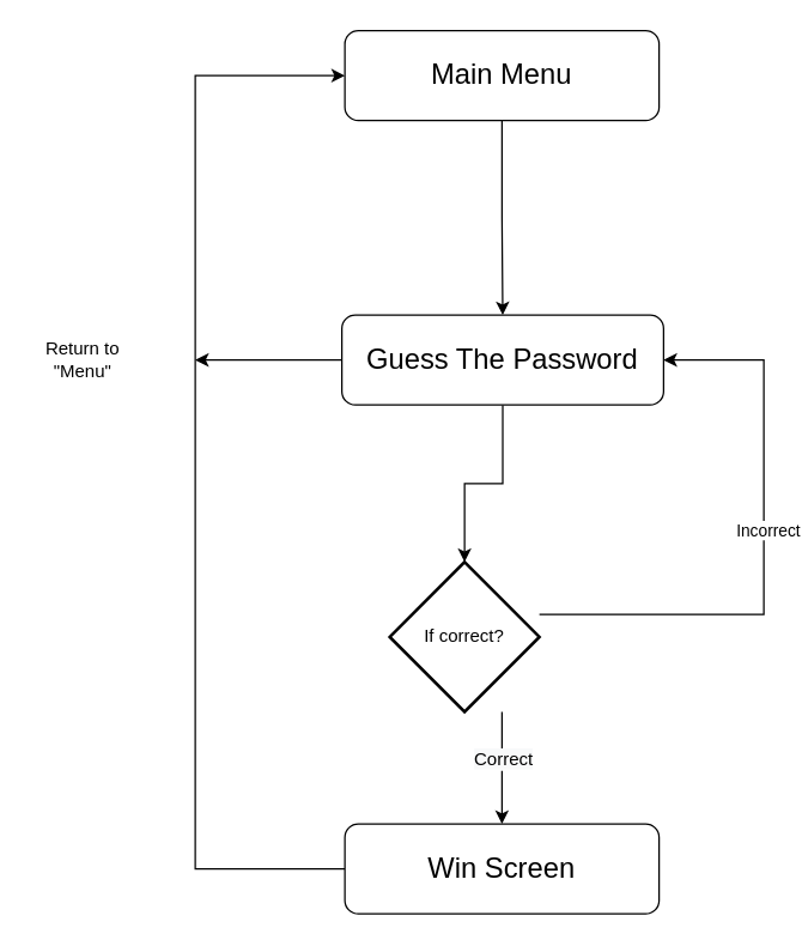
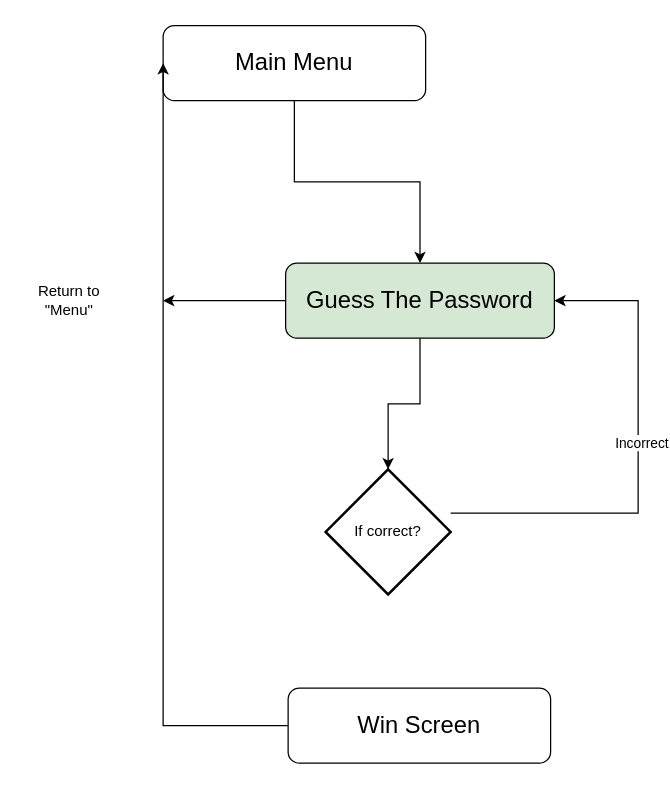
- <mxCell id="3" value="&lt;font style=&quot;font-size: 19px&quot;&gt;Main Menu&lt;/font&gt;" style="rounded=1;whiteSpace=wrap;html=1;" vertex="1" parent="1"><mxGeometry x="230" y="20" width="210" height="60" as="geometry" /></mxCell>
+ <mxCell id="3" value="&lt;font style=&quot;font-size: 19px&quot;&gt;Main Menu&lt;/font&gt;" style="rounded=1;whiteSpace=wrap;html=1;" vertex="1" parent="1"><mxGeometry x="130" y="20" width="210" height="60" as="geometry" /></mxCell>
- <mxCell id="6" value="&lt;font style=&quot;font-size: 19px&quot;&gt;Guess The Password&lt;/font&gt;" style="rounded=1;whiteSpace=wrap;html=1;" vertex="1" parent="1"><mxGeometry x="228" y="210" width="215" height="60" as="geometry" /></mxCell>
+ <mxCell id="6" value="&lt;font style=&quot;font-size: 19px&quot;&gt;Guess The Password&lt;/font&gt;" style="rounded=1;whiteSpace=wrap;html=1;fillColor=#d5e8d4;" vertex="1" parent="1"><mxGeometry x="228" y="210" width="215" height="60" as="geometry" /></mxCell>
- <mxCell id="9" style="edgeStyle=orthogonalEdgeStyle;rounded=0;orthogonalLoop=1;jettySize=auto;html=1;" edge="1" parent="1" source="13" target="8"><mxGeometry relative="1" as="geometry"><Array as="points"><mxPoint x="335" y="500" /><mxPoint x="335" y="500" /></Array></mxGeometry></mxCell>
- <mxCell id="10" value="&lt;span style=&quot;font-size: 12px ; background-color: rgb(248 , 249 , 250)&quot;&gt;Correct&lt;br&gt;&lt;/span&gt;" style="edgeLabel;html=1;align=center;verticalAlign=middle;resizable=0;points=[];" vertex="1" connectable="0" parent="9"><mxGeometry x="0.222" y="2" relative="1" as="geometry"><mxPoint x="-1.5" y="-15" as="offset" /></mxGeometry></mxCell>
